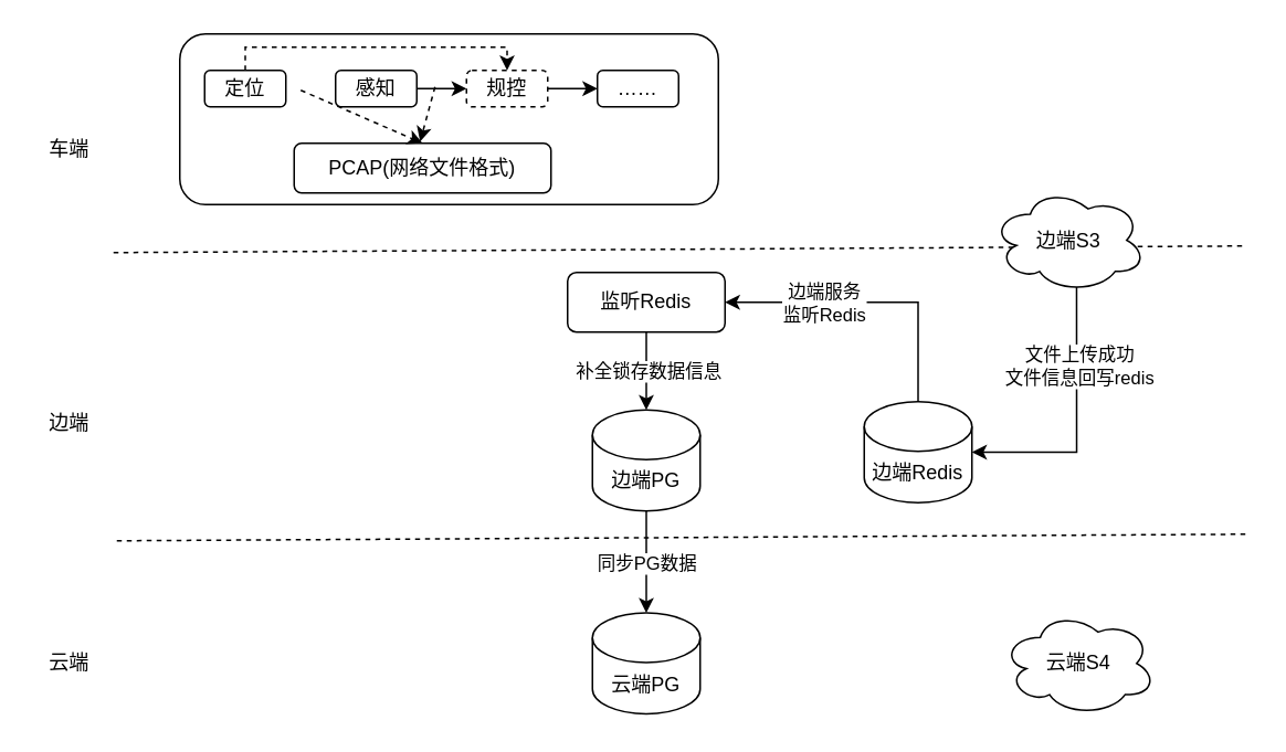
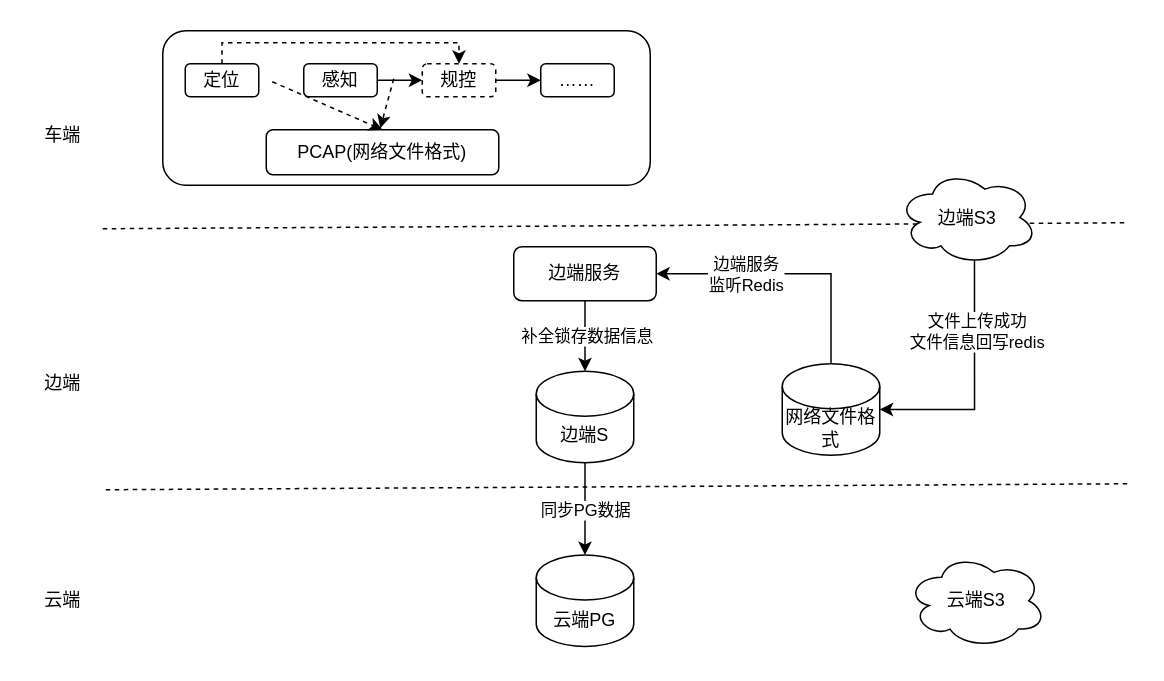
- <mxCell id="29" value="监听Redis" style="rounded=1;whiteSpace=wrap;html=1;" vertex="1" parent="1"><mxGeometry x="342" y="164" width="95" height="36" as="geometry" /></mxCell>
+ <mxCell id="29" value="边端服务" style="rounded=1;whiteSpace=wrap;html=1;" vertex="1" parent="1"><mxGeometry x="342" y="164" width="95" height="36" as="geometry" /></mxCell>
- <mxCell id="24" value="边端Redis" style="shape=cylinder3;whiteSpace=wrap;html=1;boundedLbl=1;backgroundOutline=1;size=15;" vertex="1" parent="1"><mxGeometry x="521" y="242" width="65" height="61" as="geometry" /></mxCell>
+ <mxCell id="24" value="网络文件格式" style="shape=cylinder3;whiteSpace=wrap;html=1;boundedLbl=1;backgroundOutline=1;size=15;" vertex="1" parent="1"><mxGeometry x="521" y="242" width="65" height="61" as="geometry" /></mxCell>
- <mxCell id="21" value="边端PG" style="shape=cylinder3;whiteSpace=wrap;html=1;boundedLbl=1;backgroundOutline=1;size=15;" vertex="1" parent="1"><mxGeometry x="357" y="247" width="65" height="61" as="geometry" /></mxCell>
+ <mxCell id="21" value="边端S" style="shape=cylinder3;whiteSpace=wrap;html=1;boundedLbl=1;backgroundOutline=1;size=15;" vertex="1" parent="1"><mxGeometry x="357" y="247" width="65" height="61" as="geometry" /></mxCell>
- <mxCell id="31" value="云端S4" style="ellipse;shape=cloud;whiteSpace=wrap;html=1;" vertex="1" parent="1"><mxGeometry x="604" y="368.5" width="93" height="63" as="geometry" /></mxCell>
+ <mxCell id="31" value="云端S3" style="ellipse;shape=cloud;whiteSpace=wrap;html=1;" vertex="1" parent="1"><mxGeometry x="604" y="368.5" width="93" height="63" as="geometry" /></mxCell>
